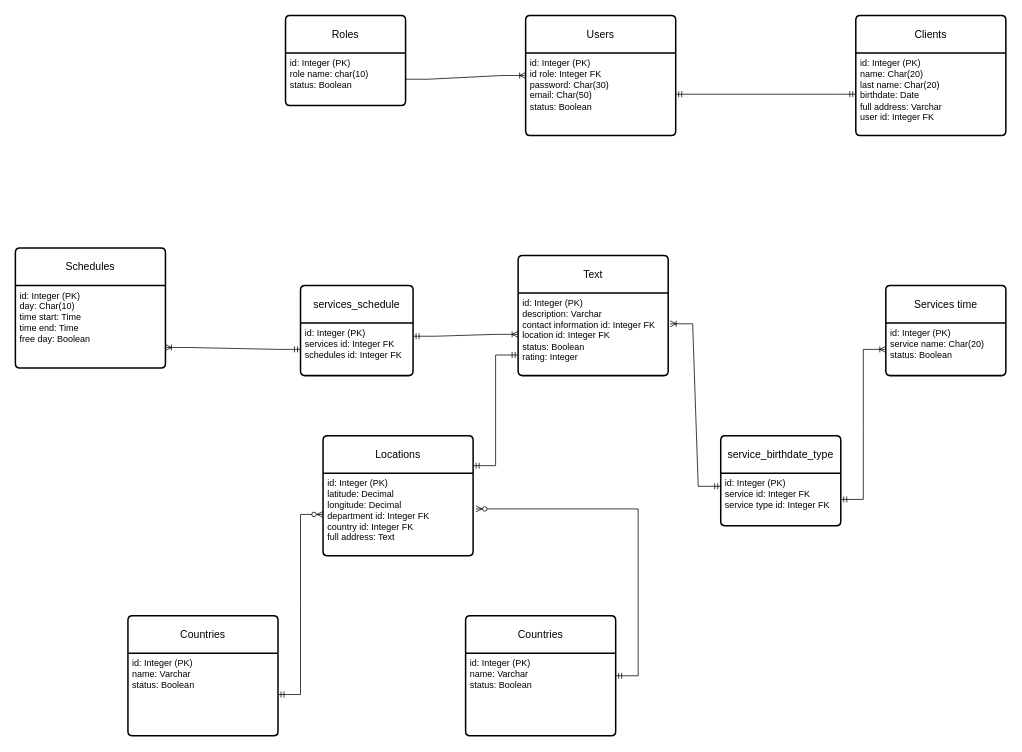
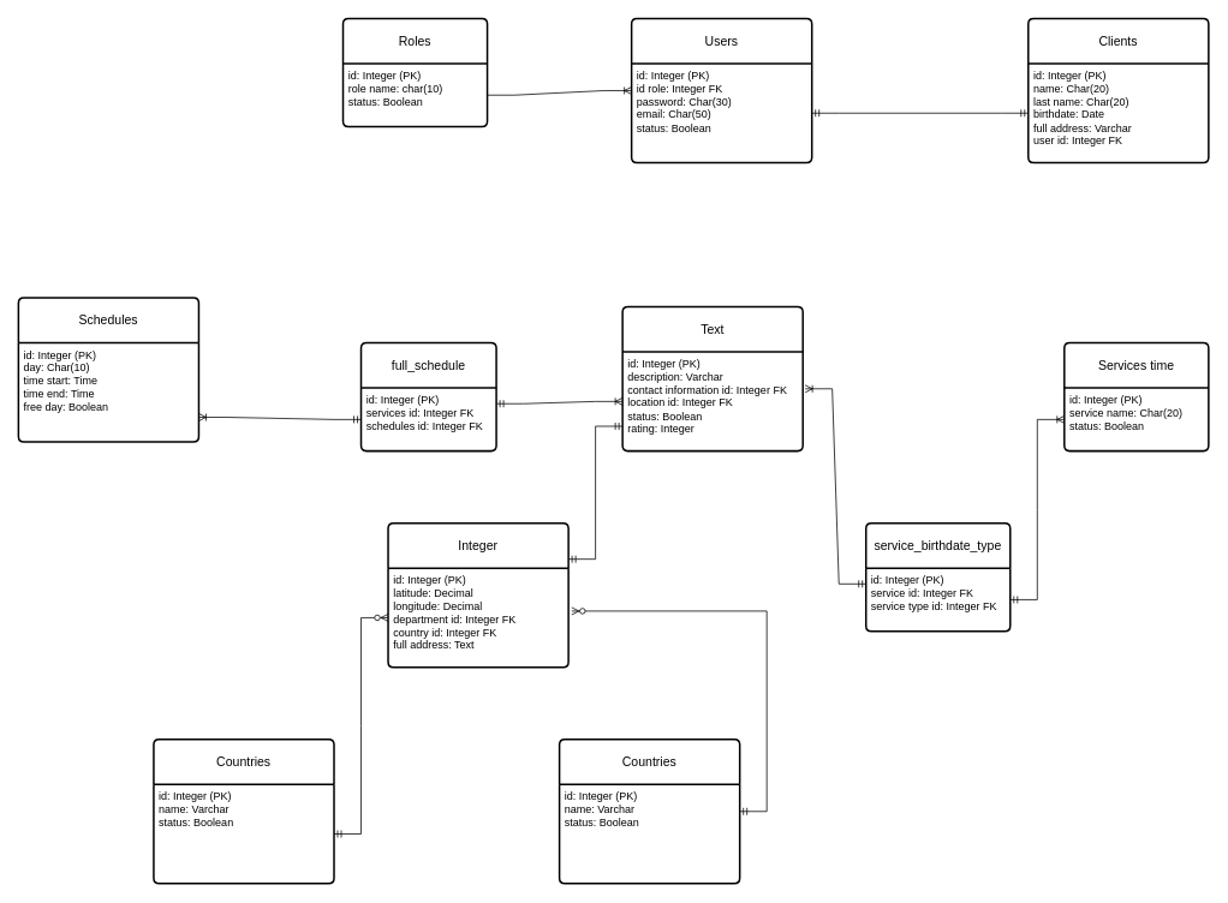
- <mxCell id="6" value="services_schedule" style="swimlane;childLayout=stackLayout;horizontal=1;startSize=50;horizontalStack=0;rounded=1;fontSize=14;fontStyle=0;strokeWidth=2;resizeParent=0;resizeLast=1;shadow=0;dashed=0;align=center;arcSize=4;whiteSpace=wrap;html=1;" parent="1" vertex="1"><mxGeometry x="400" y="380" width="150" height="120" as="geometry" /></mxCell>
+ <mxCell id="6" value="full_schedule" style="swimlane;childLayout=stackLayout;horizontal=1;startSize=50;horizontalStack=0;rounded=1;fontSize=14;fontStyle=0;strokeWidth=2;resizeParent=0;resizeLast=1;shadow=0;dashed=0;align=center;arcSize=4;whiteSpace=wrap;html=1;" parent="1" vertex="1"><mxGeometry x="400" y="380" width="150" height="120" as="geometry" /></mxCell>
- <mxCell id="16" value="Locations" style="swimlane;childLayout=stackLayout;horizontal=1;startSize=50;horizontalStack=0;rounded=1;fontSize=14;fontStyle=0;strokeWidth=2;resizeParent=0;resizeLast=1;shadow=0;dashed=0;align=center;arcSize=4;whiteSpace=wrap;html=1;" parent="1" vertex="1"><mxGeometry x="430" y="580" width="200" height="160" as="geometry" /></mxCell>
+ <mxCell id="16" value="Integer" style="swimlane;childLayout=stackLayout;horizontal=1;startSize=50;horizontalStack=0;rounded=1;fontSize=14;fontStyle=0;strokeWidth=2;resizeParent=0;resizeLast=1;shadow=0;dashed=0;align=center;arcSize=4;whiteSpace=wrap;html=1;" parent="1" vertex="1"><mxGeometry x="430" y="580" width="200" height="160" as="geometry" /></mxCell>
